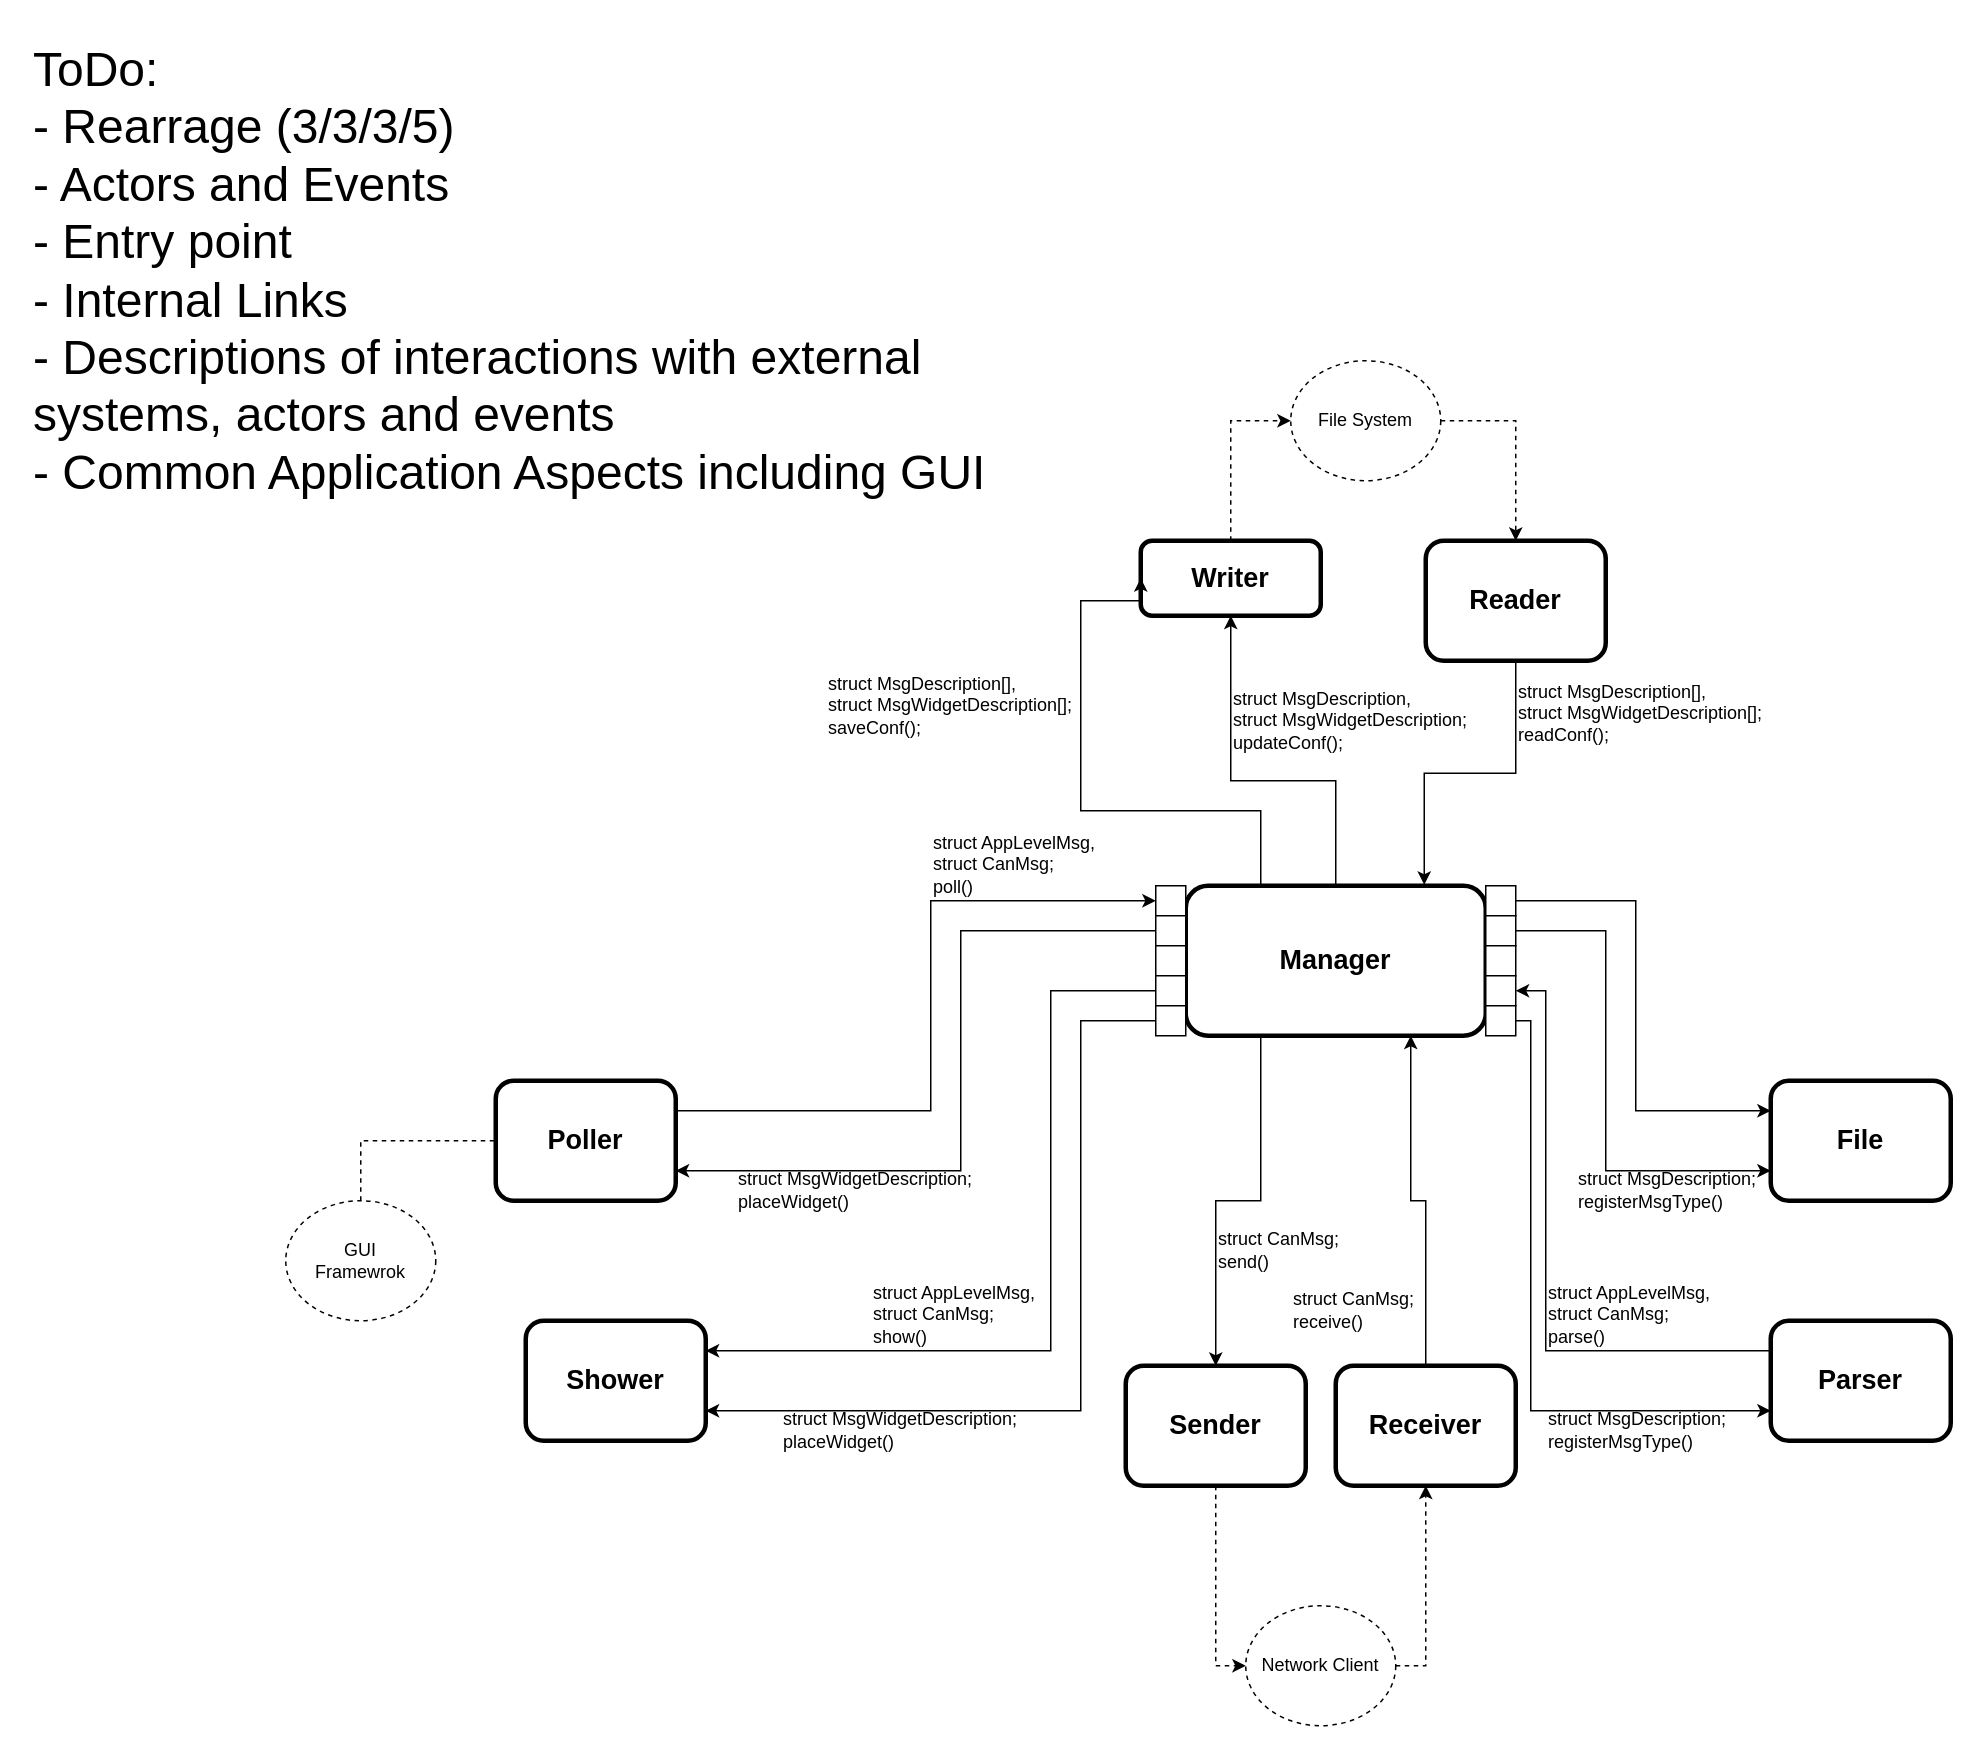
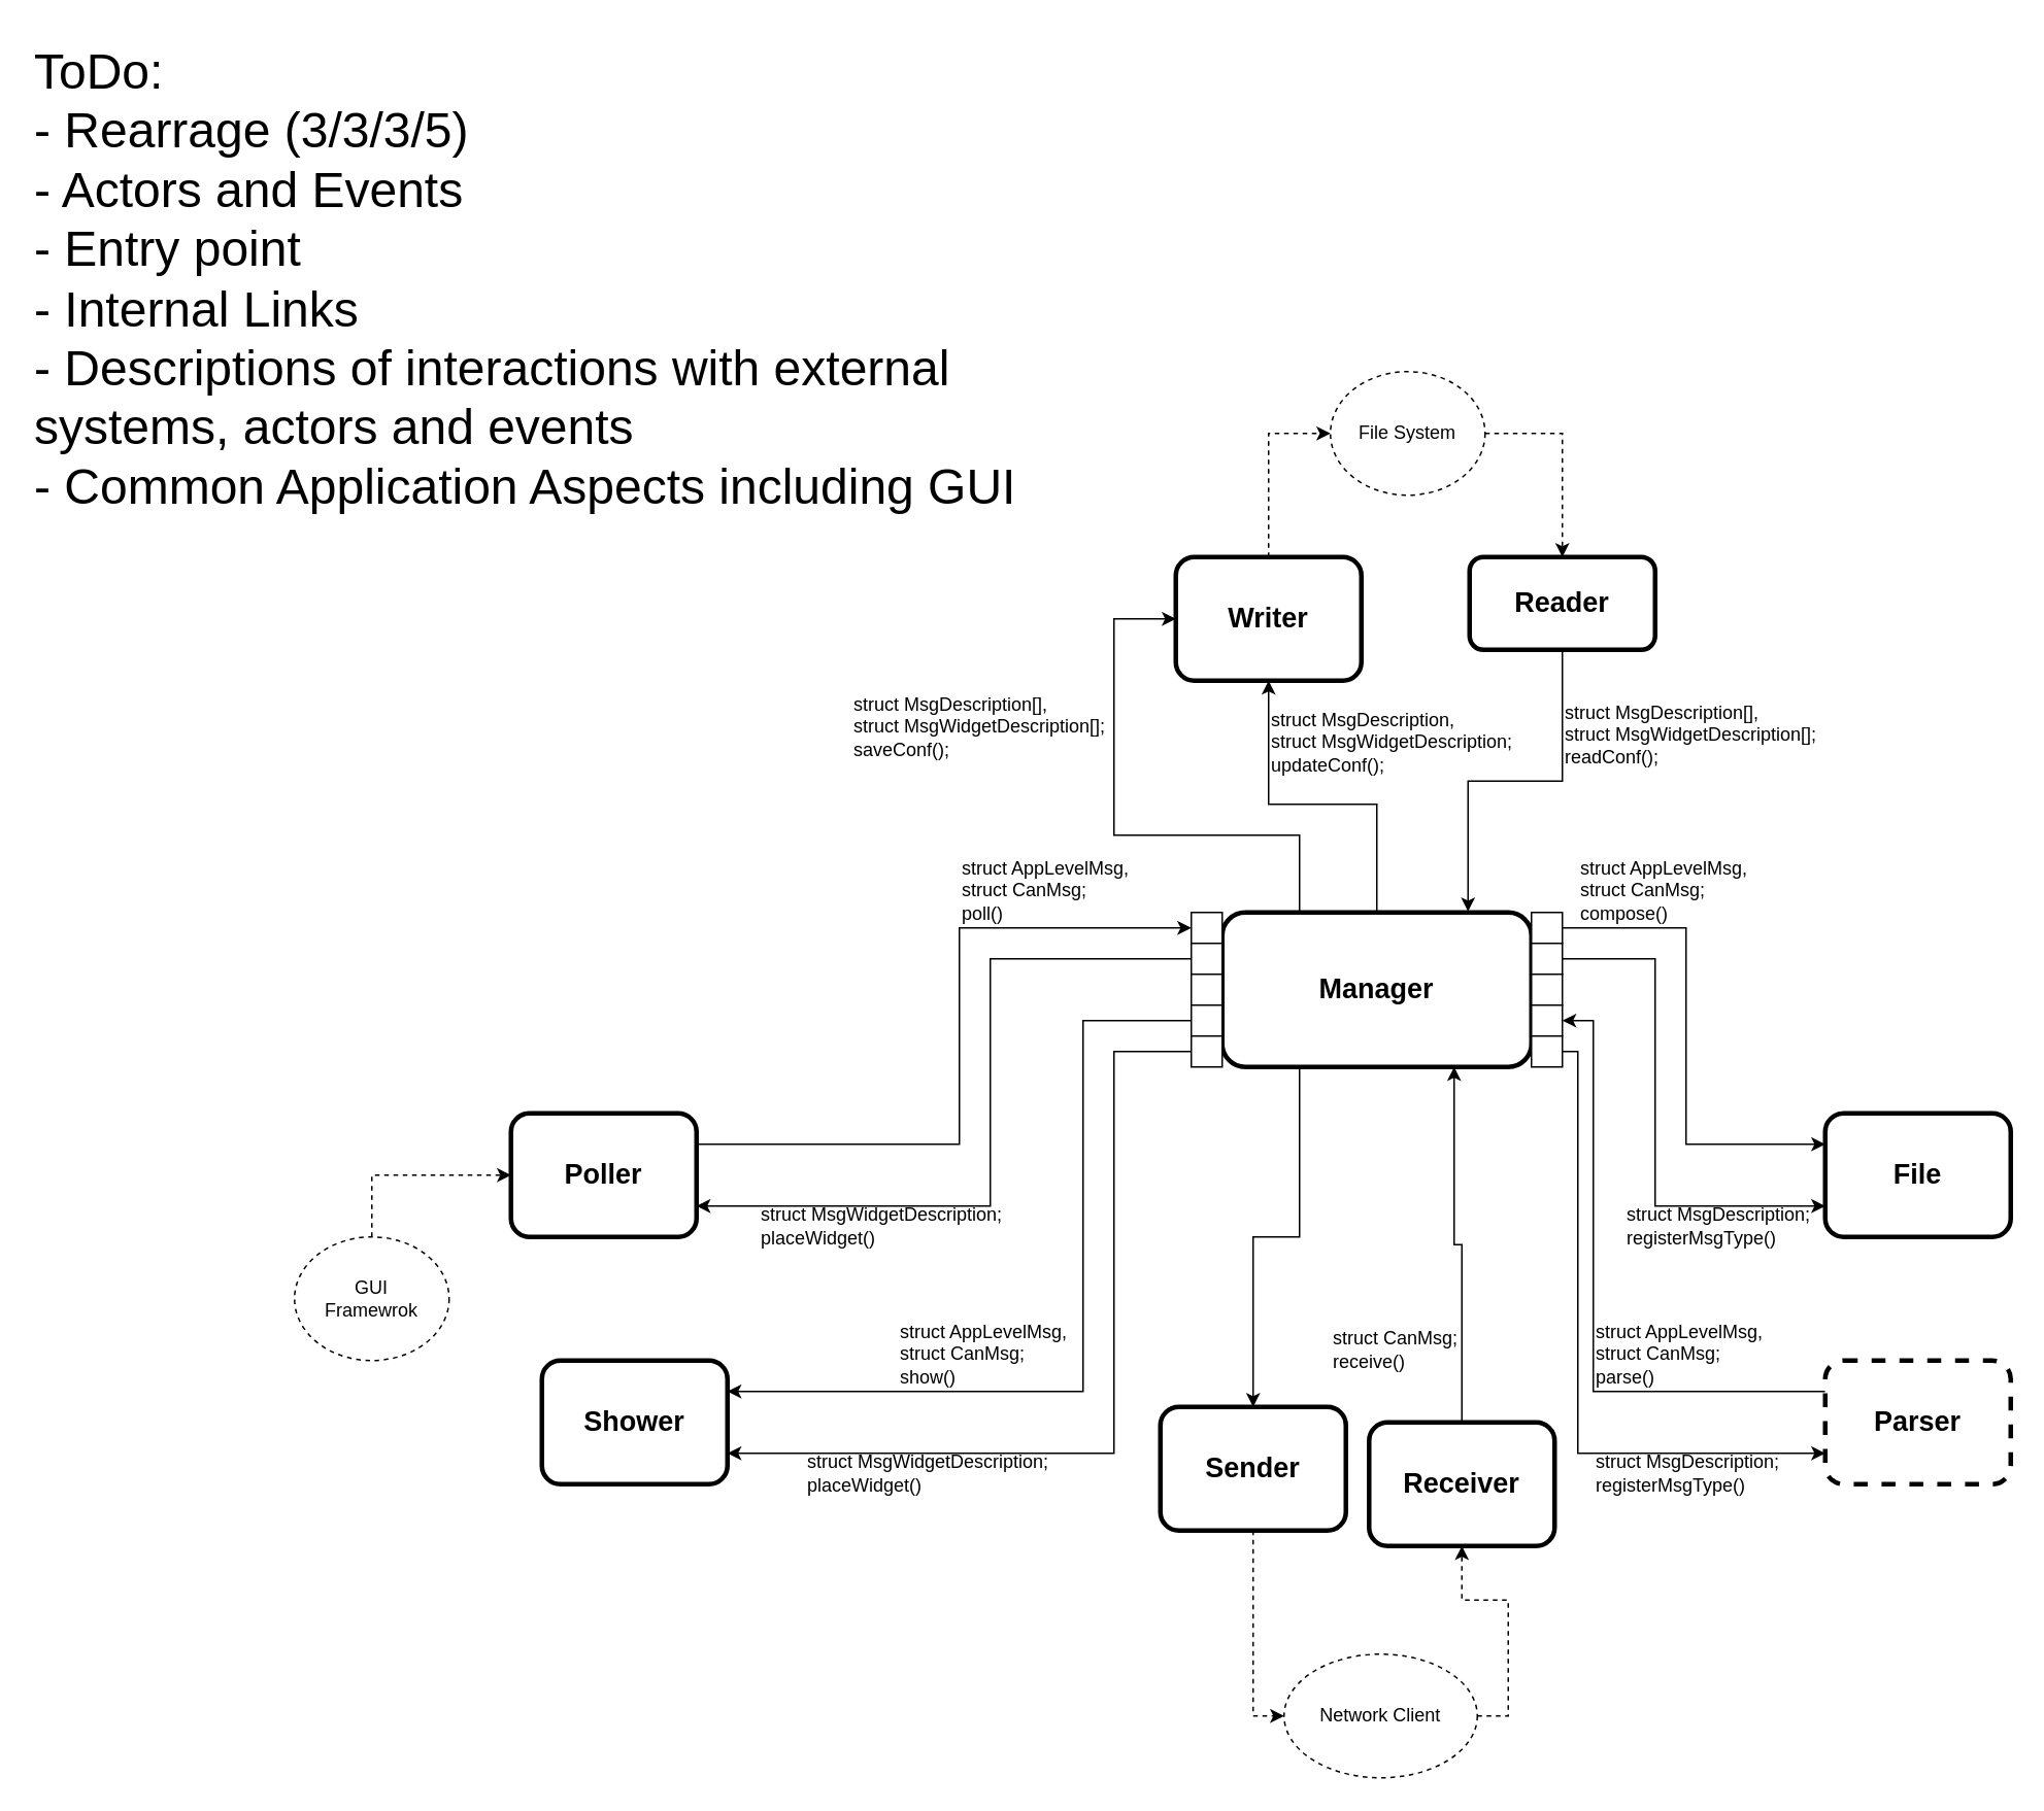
- <mxCell id="13" value="Writer" style="rounded=1;whiteSpace=wrap;html=1;strokeWidth=3;fontSize=18;fontStyle=1" parent="1" vertex="1"><mxGeometry x="760" y="360" width="120" height="50" as="geometry" /></mxCell>
+ <mxCell id="13" value="Writer" style="rounded=1;whiteSpace=wrap;html=1;strokeWidth=3;fontSize=18;fontStyle=1" parent="1" vertex="1"><mxGeometry x="760" y="360" width="120" height="80" as="geometry" /></mxCell>
- <mxCell id="15" value="Reader" style="rounded=1;whiteSpace=wrap;html=1;strokeWidth=3;fontSize=18;fontStyle=1" parent="1" vertex="1"><mxGeometry x="950" y="360" width="120" height="80" as="geometry" /></mxCell>
+ <mxCell id="15" value="Reader" style="rounded=1;whiteSpace=wrap;html=1;strokeWidth=3;fontSize=18;fontStyle=1" parent="1" vertex="1"><mxGeometry x="950" y="360" width="120" height="60" as="geometry" /></mxCell>
+ <mxCell id="30" value="struct AppLevelMsg,&lt;div&gt;struct CanMsg;&lt;/div&gt;&lt;div&gt;&lt;span style=&quot;background-color: initial;&quot;&gt;compose()&lt;/span&gt;&lt;/div&gt;" style="text;html=1;align=left;verticalAlign=bottom;whiteSpace=wrap;rounded=0;" parent="1" vertex="1"><mxGeometry x="1020" y="550" width="120" height="50" as="geometry" /></mxCell>
- <mxCell id="51" style="edgeStyle=orthogonalEdgeStyle;rounded=0;orthogonalLoop=1;jettySize=auto;html=1;exitX=0.5;exitY=0;exitDx=0;exitDy=0;entryX=0;entryY=0.5;entryDx=0;entryDy=0;dashed=1;endArrow=none;" parent="1" source="52" target="10" edge="1"><mxGeometry relative="1" as="geometry" /></mxCell>
+ <mxCell id="51" style="edgeStyle=orthogonalEdgeStyle;rounded=0;orthogonalLoop=1;jettySize=auto;html=1;exitX=0.5;exitY=0;exitDx=0;exitDy=0;entryX=0;entryY=0.5;entryDx=0;entryDy=0;dashed=1;" parent="1" source="52" target="10" edge="1"><mxGeometry relative="1" as="geometry" /></mxCell>
- <mxCell id="47" value="&lt;div&gt;struct CanMsg;&lt;/div&gt;&lt;div&gt;&lt;span style=&quot;background-color: initial;&quot;&gt;send()&lt;/span&gt;&lt;/div&gt;" style="text;html=1;align=left;verticalAlign=bottom;whiteSpace=wrap;rounded=0;" parent="1" vertex="1"><mxGeometry x="810" y="820" width="120" height="30" as="geometry" /></mxCell>
- <mxCell id="8" value="Parser" style="rounded=1;whiteSpace=wrap;html=1;strokeWidth=3;fontSize=18;fontStyle=1" parent="1" vertex="1"><mxGeometry x="1180" y="880" width="120" height="80" as="geometry" /></mxCell>
+ <mxCell id="8" value="Parser" style="rounded=1;whiteSpace=wrap;html=1;strokeWidth=3;fontSize=18;fontStyle=1;dashed=1;" parent="1" vertex="1"><mxGeometry x="1180" y="880" width="120" height="80" as="geometry" /></mxCell>
- <mxCell id="5" value="Receiver" style="rounded=1;whiteSpace=wrap;html=1;strokeWidth=3;fontSize=18;fontStyle=1" parent="1" vertex="1"><mxGeometry x="890" y="910" width="120" height="80" as="geometry" /></mxCell>
+ <mxCell id="5" value="Receiver" style="rounded=1;whiteSpace=wrap;html=1;strokeWidth=3;fontSize=18;fontStyle=1" parent="1" vertex="1"><mxGeometry x="885" y="920" width="120" height="80" as="geometry" /></mxCell>
- <mxCell id="50" value="Network Client" style="ellipse;whiteSpace=wrap;html=1;dashed=1;" parent="1" vertex="1"><mxGeometry x="830" y="1070" width="100" height="80" as="geometry" /></mxCell>
+ <mxCell id="50" value="Network Client" style="ellipse;whiteSpace=wrap;html=1;dashed=1;" parent="1" vertex="1"><mxGeometry x="830" y="1070" width="125" height="80" as="geometry" /></mxCell>
